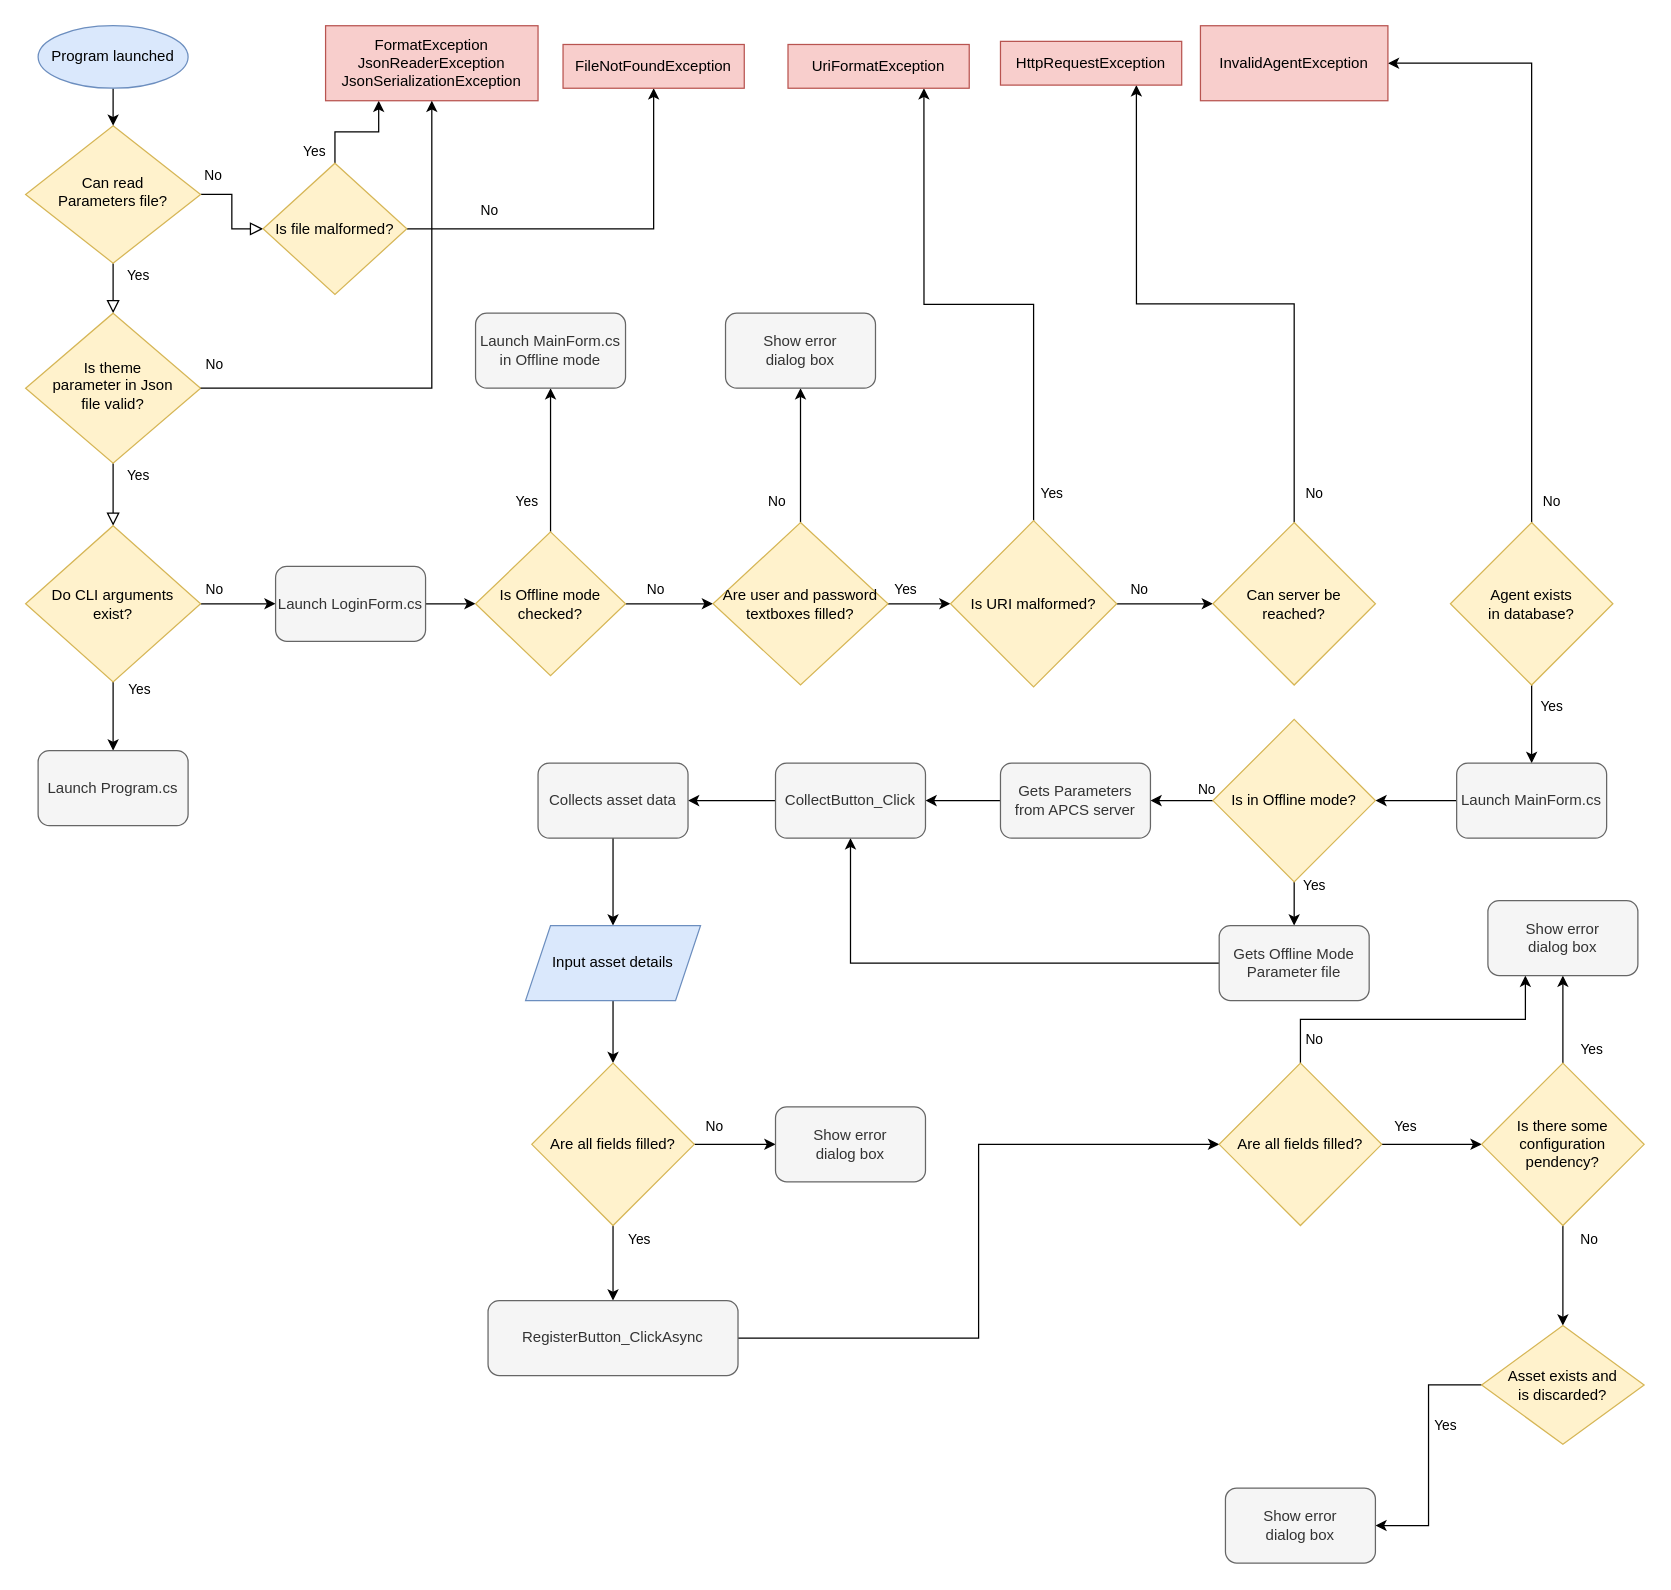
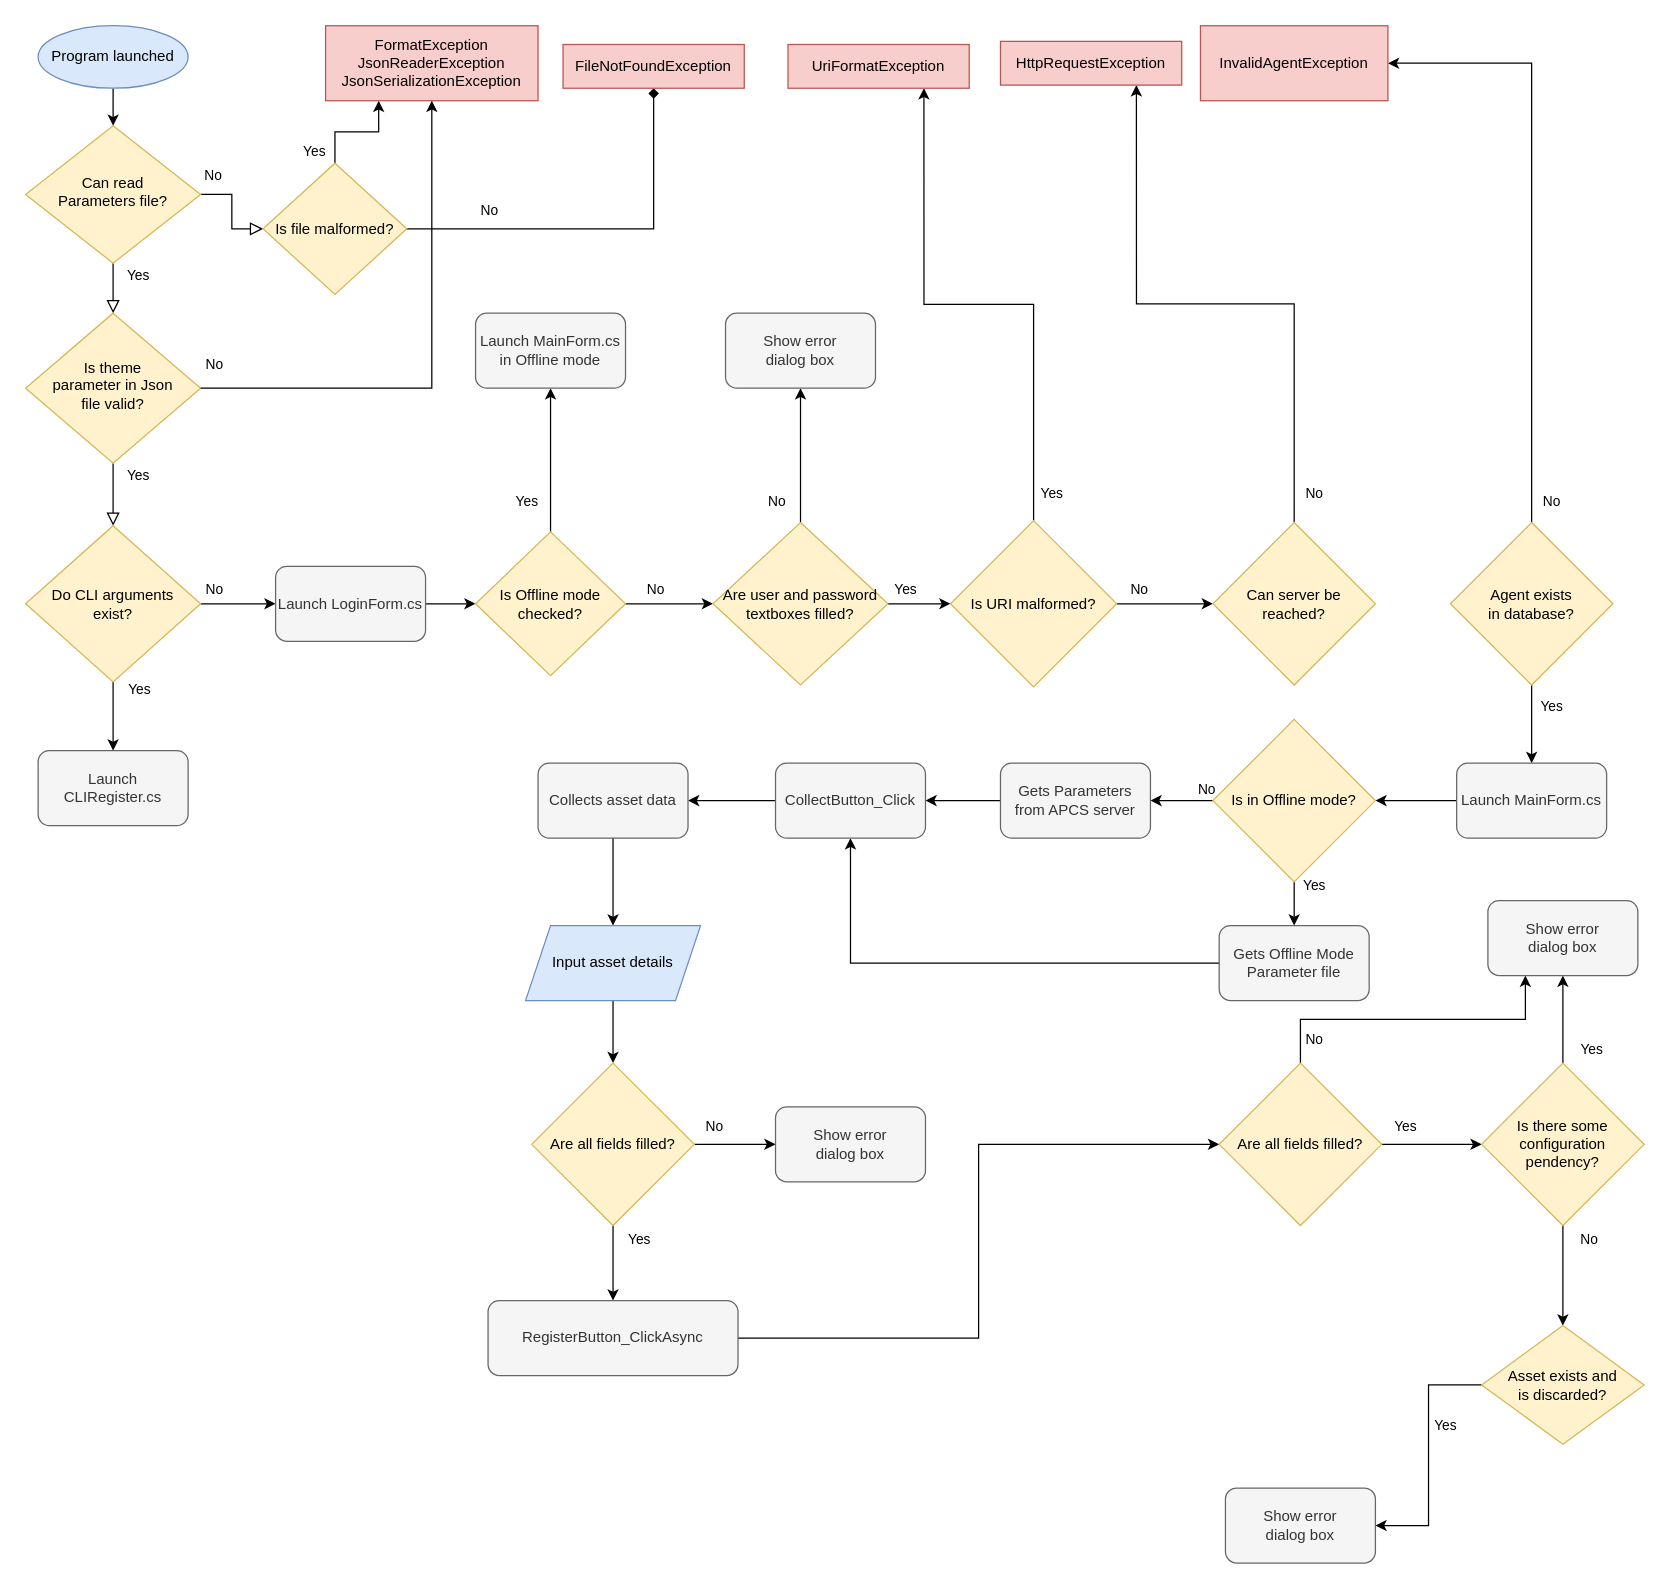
- <mxCell id="7" value="" style="edgeStyle=orthogonalEdgeStyle;rounded=0;orthogonalLoop=1;jettySize=auto;html=1;" parent="1" source="11" target="13" edge="1"><mxGeometry relative="1" as="geometry" /></mxCell>
+ <mxCell id="7" value="" style="edgeStyle=orthogonalEdgeStyle;rounded=0;orthogonalLoop=1;jettySize=auto;html=1;endArrow=diamond;" parent="1" source="11" target="13" edge="1"><mxGeometry relative="1" as="geometry" /></mxCell>
- <mxCell id="23" value="Launch Program.cs" style="rounded=1;whiteSpace=wrap;html=1;fillColor=#f5f5f5;fontColor=#333333;strokeColor=#666666;" vertex="1" parent="1"><mxGeometry x="30" y="600" width="120" height="60" as="geometry" /></mxCell>
+ <mxCell id="23" value="Launch CLIRegister.cs" style="rounded=1;whiteSpace=wrap;html=1;fillColor=#f5f5f5;fontColor=#333333;strokeColor=#666666;" vertex="1" parent="1"><mxGeometry x="30" y="600" width="120" height="60" as="geometry" /></mxCell>
